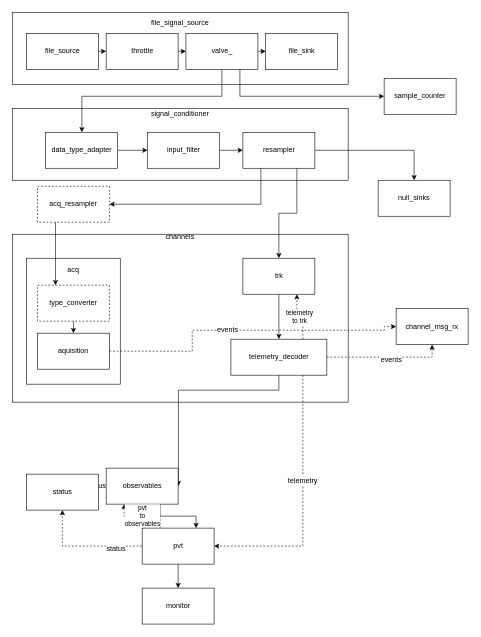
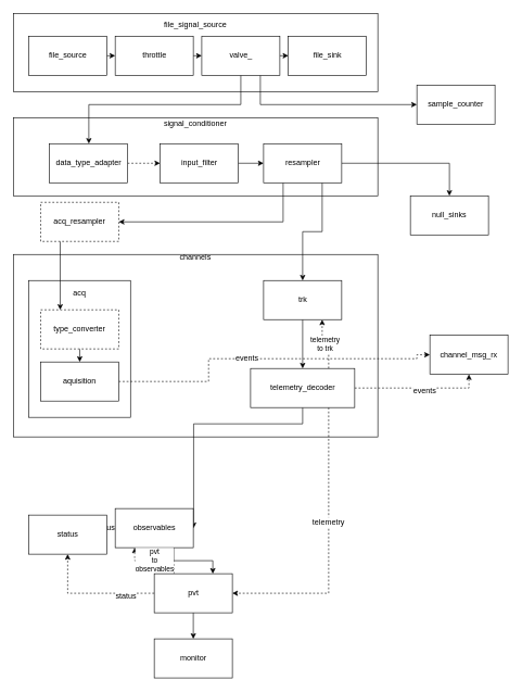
- <mxCell id="14" style="edgeStyle=orthogonalEdgeStyle;rounded=0;orthogonalLoop=1;jettySize=auto;html=1;exitX=1;exitY=0.5;exitDx=0;exitDy=0;" edge="1" parent="1" source="15" target="17"><mxGeometry relative="1" as="geometry" /></mxCell>
+ <mxCell id="14" style="edgeStyle=orthogonalEdgeStyle;rounded=0;orthogonalLoop=1;jettySize=auto;html=1;exitX=1;exitY=0.5;exitDx=0;exitDy=0;dashed=1;" edge="1" parent="1" source="15" target="17"><mxGeometry relative="1" as="geometry" /></mxCell>
